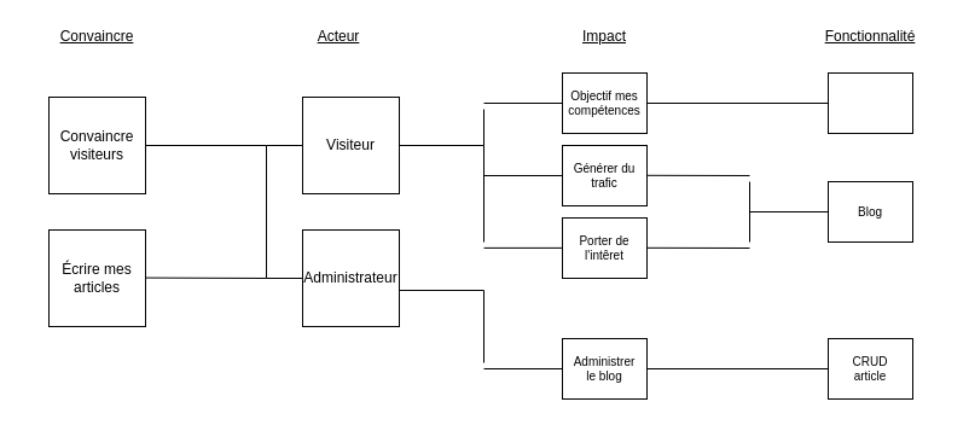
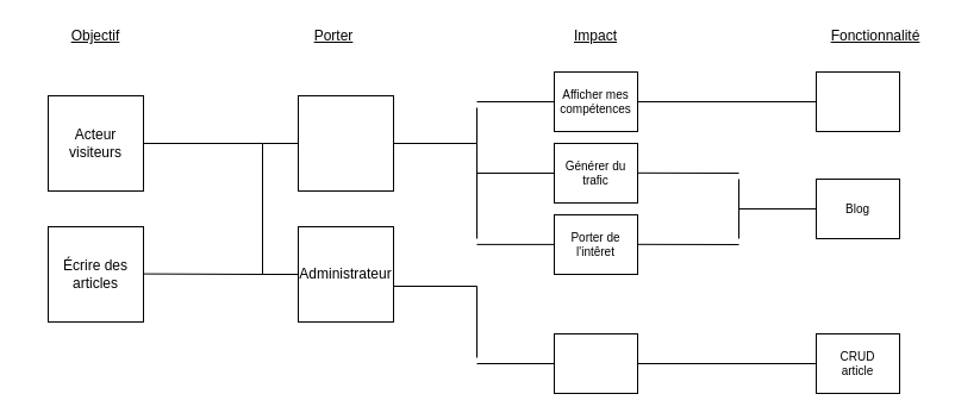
- <mxCell id="2" value="Convaincre" style="text;html=1;strokeColor=none;fillColor=none;align=center;verticalAlign=middle;whiteSpace=wrap;rounded=0;fontStyle=4" vertex="1" parent="1"><mxGeometry x="20" y="20" width="120" height="20" as="geometry" /></mxCell>
+ <mxCell id="2" value="Objectif" style="text;html=1;strokeColor=none;fillColor=none;align=center;verticalAlign=middle;whiteSpace=wrap;rounded=0;fontStyle=4" vertex="1" parent="1"><mxGeometry x="20" y="20" width="120" height="20" as="geometry" /></mxCell>
- <mxCell id="3" value="Acteur" style="text;html=1;strokeColor=none;fillColor=none;align=center;verticalAlign=middle;whiteSpace=wrap;rounded=0;fontStyle=4" vertex="1" parent="1"><mxGeometry x="220" y="20" width="120" height="20" as="geometry" /></mxCell>
+ <mxCell id="3" value="Porter" style="text;html=1;strokeColor=none;fillColor=none;align=center;verticalAlign=middle;whiteSpace=wrap;rounded=0;fontStyle=4" vertex="1" parent="1"><mxGeometry x="220" y="20" width="120" height="20" as="geometry" /></mxCell>
- <mxCell id="5" value="Fonctionnalité" style="text;html=1;strokeColor=none;fillColor=none;align=center;verticalAlign=middle;whiteSpace=wrap;rounded=0;fontStyle=4" vertex="1" parent="1"><mxGeometry x="660" y="20" width="120" height="20" as="geometry" /></mxCell>
+ <mxCell id="5" value="Fonctionnalité" style="text;html=1;strokeColor=none;fillColor=none;align=center;verticalAlign=middle;whiteSpace=wrap;rounded=0;fontStyle=4" vertex="1" parent="1"><mxGeometry x="675" y="20" width="120" height="20" as="geometry" /></mxCell>
- <mxCell id="25" value="Objectif mes compétences" style="text;html=1;strokeColor=none;fillColor=none;align=center;verticalAlign=middle;whiteSpace=wrap;rounded=0;fontSize=10;" vertex="1" parent="23"><mxGeometry x="5" y="10" width="60" height="30" as="geometry" /></mxCell>
+ <mxCell id="25" value="Afficher mes compétences" style="text;html=1;strokeColor=none;fillColor=none;align=center;verticalAlign=middle;whiteSpace=wrap;rounded=0;fontSize=10;" vertex="1" parent="23"><mxGeometry x="5" y="10" width="60" height="30" as="geometry" /></mxCell>
- <mxCell id="8" value="Convaincre visiteurs" style="text;html=1;strokeColor=none;fillColor=none;align=center;verticalAlign=middle;whiteSpace=wrap;rounded=0;" vertex="1" parent="6"><mxGeometry x="10" y="10" width="60" height="60" as="geometry" /></mxCell>
+ <mxCell id="8" value="Acteur visiteurs" style="text;html=1;strokeColor=none;fillColor=none;align=center;verticalAlign=middle;whiteSpace=wrap;rounded=0;" vertex="1" parent="6"><mxGeometry x="10" y="10" width="60" height="60" as="geometry" /></mxCell>
- <mxCell id="17" value="Visiteur" style="text;html=1;strokeColor=none;fillColor=none;align=center;verticalAlign=middle;whiteSpace=wrap;rounded=0;" vertex="1" parent="15"><mxGeometry x="10" y="10" width="60" height="60" as="geometry" /></mxCell>
- <mxCell id="11" value="Écrire mes articles" style="text;html=1;strokeColor=none;fillColor=none;align=center;verticalAlign=middle;whiteSpace=wrap;rounded=0;" vertex="1" parent="9"><mxGeometry x="10" y="10" width="60" height="60" as="geometry" /></mxCell>
+ <mxCell id="11" value="Écrire des articles" style="text;html=1;strokeColor=none;fillColor=none;align=center;verticalAlign=middle;whiteSpace=wrap;rounded=0;" vertex="1" parent="9"><mxGeometry x="10" y="10" width="60" height="60" as="geometry" /></mxCell>
- <mxCell id="34" value="Administrer le blog" style="text;html=1;strokeColor=none;fillColor=none;align=center;verticalAlign=middle;whiteSpace=wrap;rounded=0;fontSize=10;" vertex="1" parent="32"><mxGeometry x="5" y="10" width="60" height="30" as="geometry" /></mxCell>
